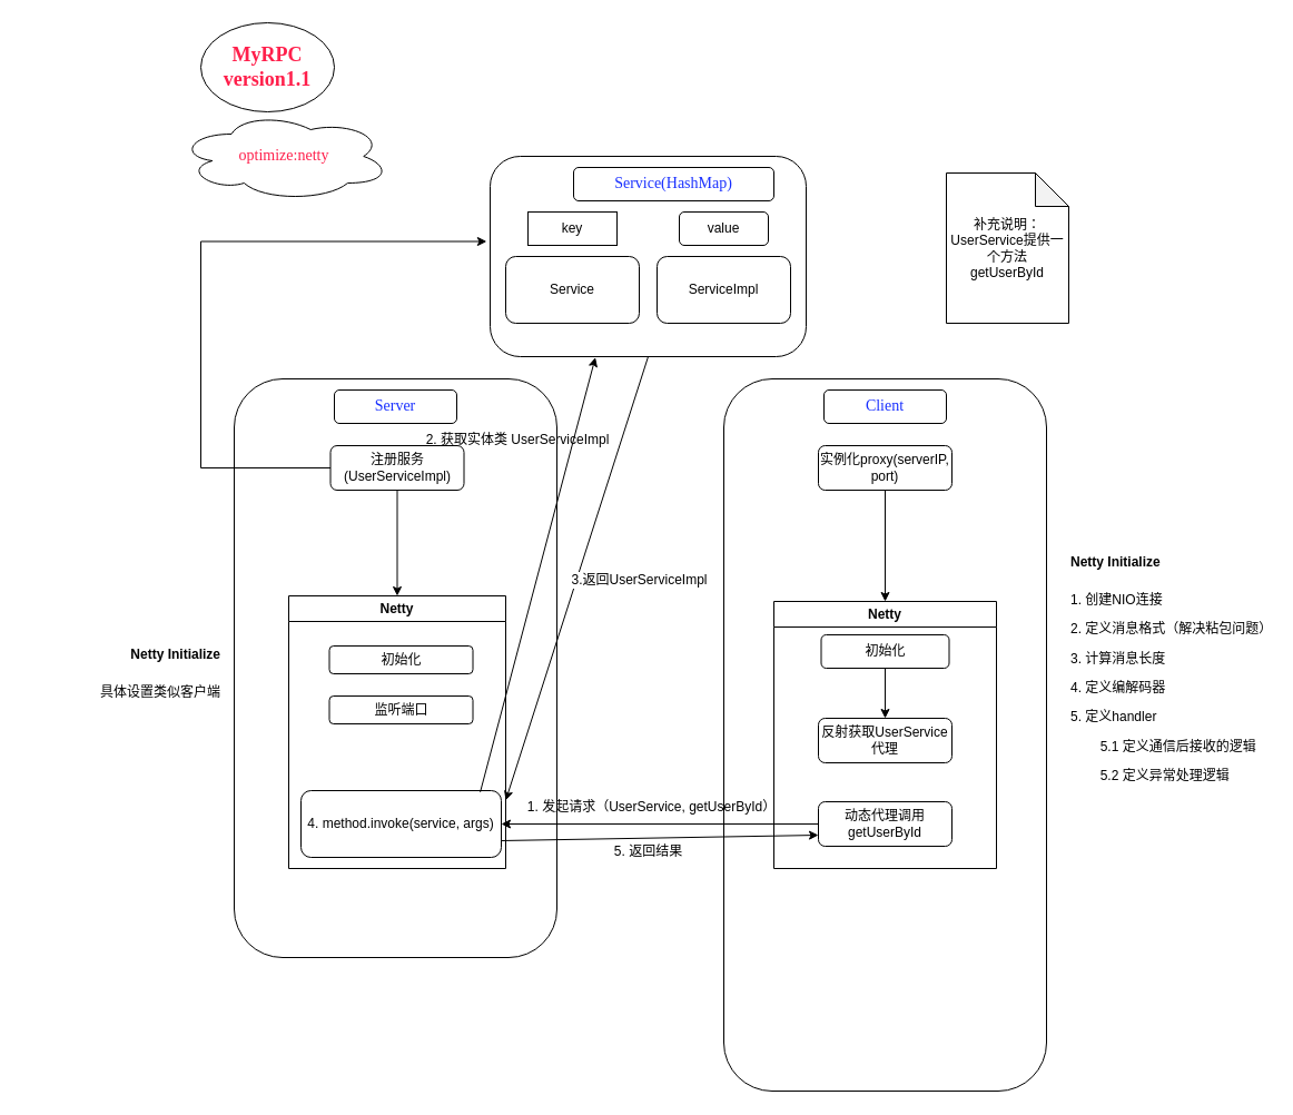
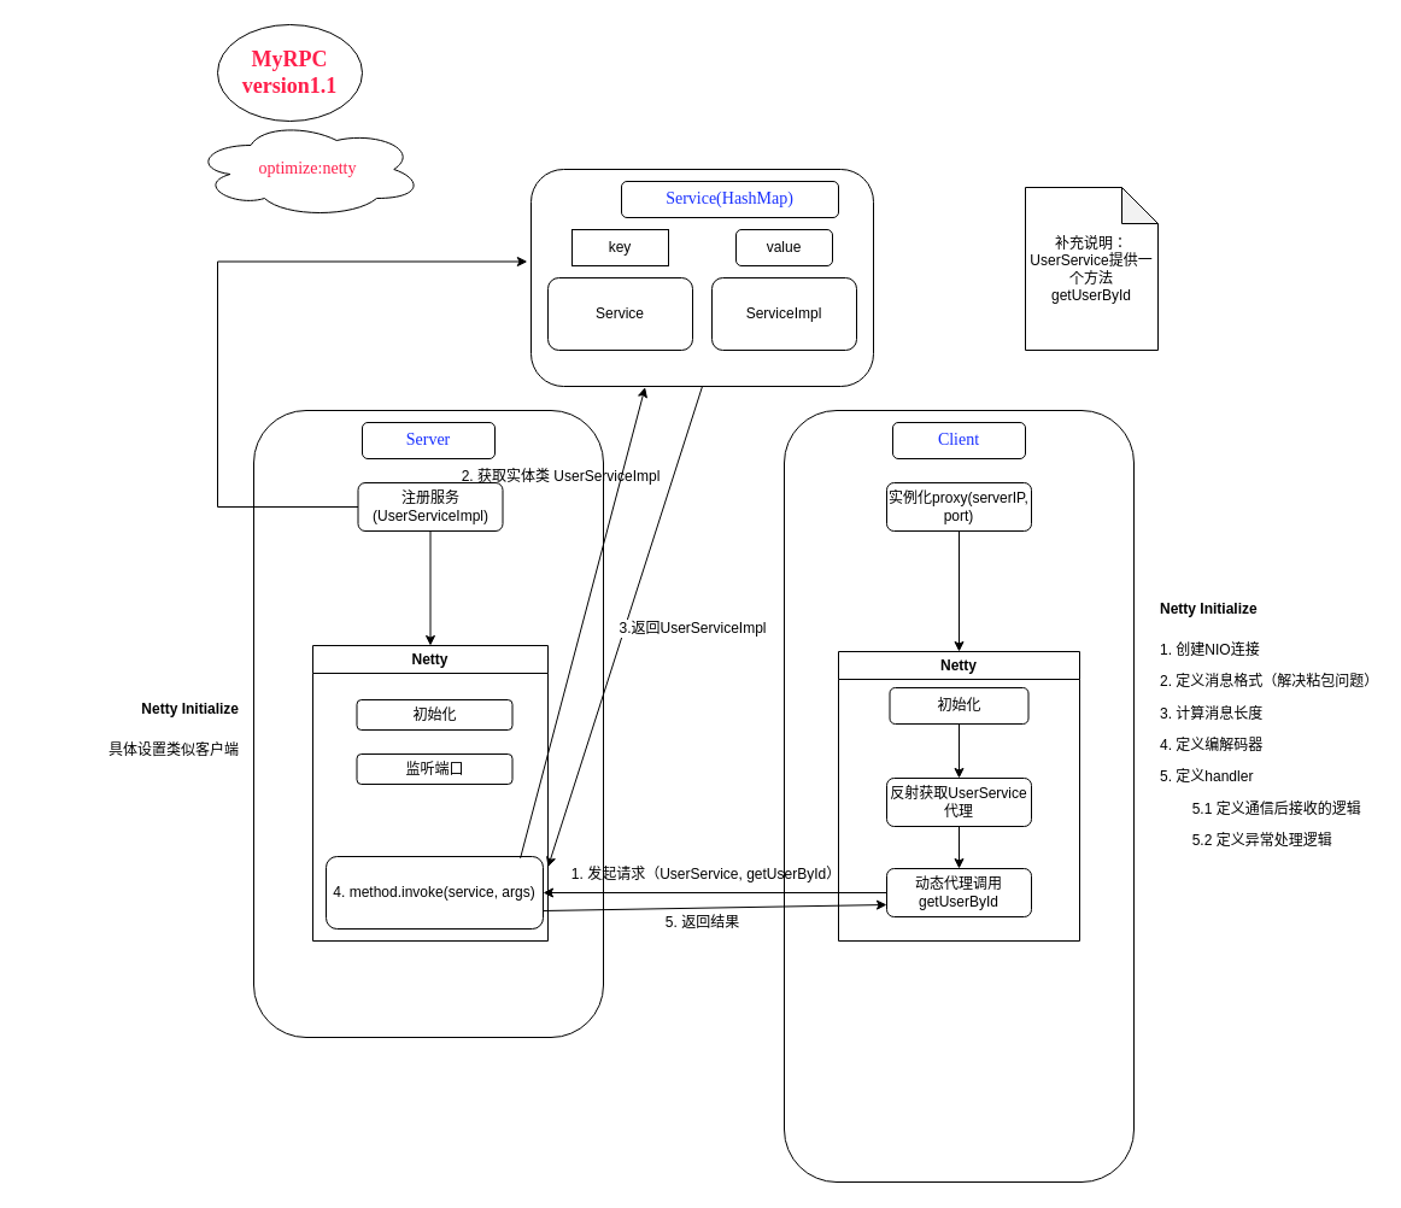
+ <mxCell id="16" value="" style="edgeStyle=orthogonalEdgeStyle;rounded=0;orthogonalLoop=1;jettySize=auto;html=1;" edge="1" parent="1" source="17" target="19"><mxGeometry relative="1" as="geometry" /></mxCell>
